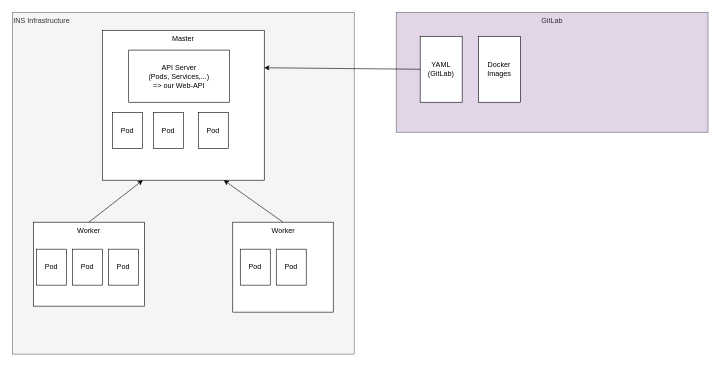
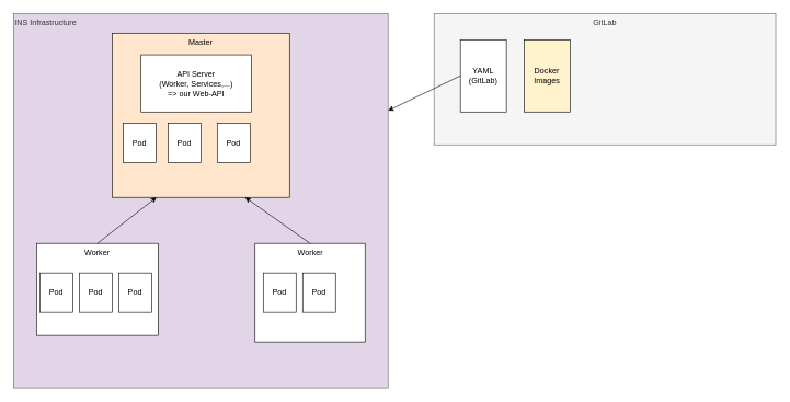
- <mxCell id="16" value="" style="endArrow=classic;html=1;rounded=0;entryX=1;entryY=0.25;entryDx=0;entryDy=0;exitX=0;exitY=0.5;exitDx=0;exitDy=0;" parent="1" source="15" target="3" edge="1"><mxGeometry width="50" height="50" relative="1" as="geometry"><mxPoint x="610" y="200" as="sourcePoint" /><mxPoint x="660" y="150" as="targetPoint" /></mxGeometry></mxCell>
+ <mxCell id="16" value="" style="endArrow=classic;html=1;rounded=0;exitX=0;exitY=0.5;exitDx=0;exitDy=0;" parent="1" source="15" target="2" edge="1"><mxGeometry width="50" height="50" relative="1" as="geometry"><mxPoint x="610" y="200" as="sourcePoint" /><mxPoint x="660" y="150" as="targetPoint" /></mxGeometry></mxCell>
- <mxCell id="20" value="Docker Images" style="rounded=0;whiteSpace=wrap;html=1;" vertex="1" parent="1"><mxGeometry x="797" y="60" width="70" height="110" as="geometry" /></mxCell>
+ <mxCell id="20" value="Docker Images" style="rounded=0;whiteSpace=wrap;html=1;fillColor=#fff2cc;" vertex="1" parent="1"><mxGeometry x="797" y="60" width="70" height="110" as="geometry" /></mxCell>
- <mxCell id="14" value="GitLab" style="rounded=0;whiteSpace=wrap;html=1;verticalAlign=top;fillColor=#e1d5e7;fontColor=#333333;strokeColor=#666666;" parent="1" vertex="1"><mxGeometry x="660" y="20" width="520" height="200" as="geometry" /></mxCell>
+ <mxCell id="14" value="GitLab" style="rounded=0;whiteSpace=wrap;html=1;verticalAlign=top;fillColor=#f5f5f5;fontColor=#333333;strokeColor=#666666;" parent="1" vertex="1"><mxGeometry x="660" y="20" width="520" height="200" as="geometry" /></mxCell>
- <mxCell id="6" value="API Server&lt;br&gt;(Pods, Services,...)&lt;br&gt;=&amp;gt; our Web-API" style="rounded=0;whiteSpace=wrap;html=1;" parent="1" vertex="1"><mxGeometry x="214" y="83" width="168" height="87" as="geometry" /></mxCell>
+ <mxCell id="6" value="API Server&lt;br&gt;(Worker, Services,...)&lt;br&gt;=&amp;gt; our Web-API" style="rounded=0;whiteSpace=wrap;html=1;" parent="1" vertex="1"><mxGeometry x="214" y="83" width="168" height="87" as="geometry" /></mxCell>
- <mxCell id="3" value="Master" style="rounded=0;whiteSpace=wrap;html=1;verticalAlign=top;" parent="1" vertex="1"><mxGeometry x="170" y="50" width="270" height="250" as="geometry" /></mxCell>
+ <mxCell id="3" value="Master" style="rounded=0;whiteSpace=wrap;html=1;verticalAlign=top;fillColor=#ffe6cc;" parent="1" vertex="1"><mxGeometry x="170" y="50" width="270" height="250" as="geometry" /></mxCell>
- <mxCell id="2" value="INS Infrastructure" style="whiteSpace=wrap;html=1;aspect=fixed;verticalAlign=top;align=left;fillColor=#f5f5f5;fontColor=#333333;strokeColor=#666666;" parent="1" vertex="1"><mxGeometry x="20" y="20" width="570" height="570" as="geometry" /></mxCell>
+ <mxCell id="2" value="INS Infrastructure" style="whiteSpace=wrap;html=1;aspect=fixed;verticalAlign=top;align=left;fillColor=#e1d5e7;fontColor=#333333;strokeColor=#666666;" parent="1" vertex="1"><mxGeometry x="20" y="20" width="570" height="570" as="geometry" /></mxCell>
